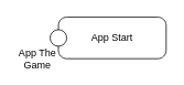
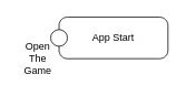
- <mxCell id="3" value="App The Game" style="text;verticalAlign=middle;align=center;whiteSpace=wrap;html=1;" vertex="1" parent="2"><mxGeometry x="-40" y="40" width="50" height="20" as="geometry" /></mxCell>
+ <mxCell id="3" value="Open The Game" style="text;verticalAlign=middle;align=center;whiteSpace=wrap;html=1;" vertex="1" parent="2"><mxGeometry x="-40" y="40" width="50" height="20" as="geometry" /></mxCell>
